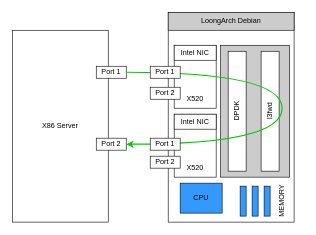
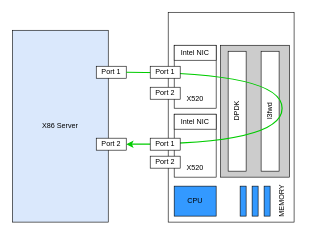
- <mxCell id="4" value="LoongArch Debian" style="rounded=0;whiteSpace=wrap;html=1;fillColor=#CCCCCC;" vertex="1" parent="1"><mxGeometry x="280" y="20" width="210" height="30" as="geometry" /></mxCell>
- <mxCell id="2" value="X86 Server" style="rounded=0;whiteSpace=wrap;html=1;" vertex="1" parent="1"><mxGeometry x="20" y="50" width="160" height="320" as="geometry" /></mxCell>
+ <mxCell id="2" value="X86 Server" style="rounded=0;whiteSpace=wrap;html=1;fillColor=#dae8fc;" vertex="1" parent="1"><mxGeometry x="20" y="50" width="160" height="320" as="geometry" /></mxCell>
- <mxCell id="12" value="CPU" style="rounded=0;whiteSpace=wrap;html=1;fillColor=#3399FF;" vertex="1" parent="1"><mxGeometry x="300" y="305" width="70" height="50" as="geometry" /></mxCell>
+ <mxCell id="12" value="CPU" style="rounded=0;whiteSpace=wrap;html=1;fillColor=#3399FF;" vertex="1" parent="1"><mxGeometry x="290" y="310" width="70" height="50" as="geometry" /></mxCell>
